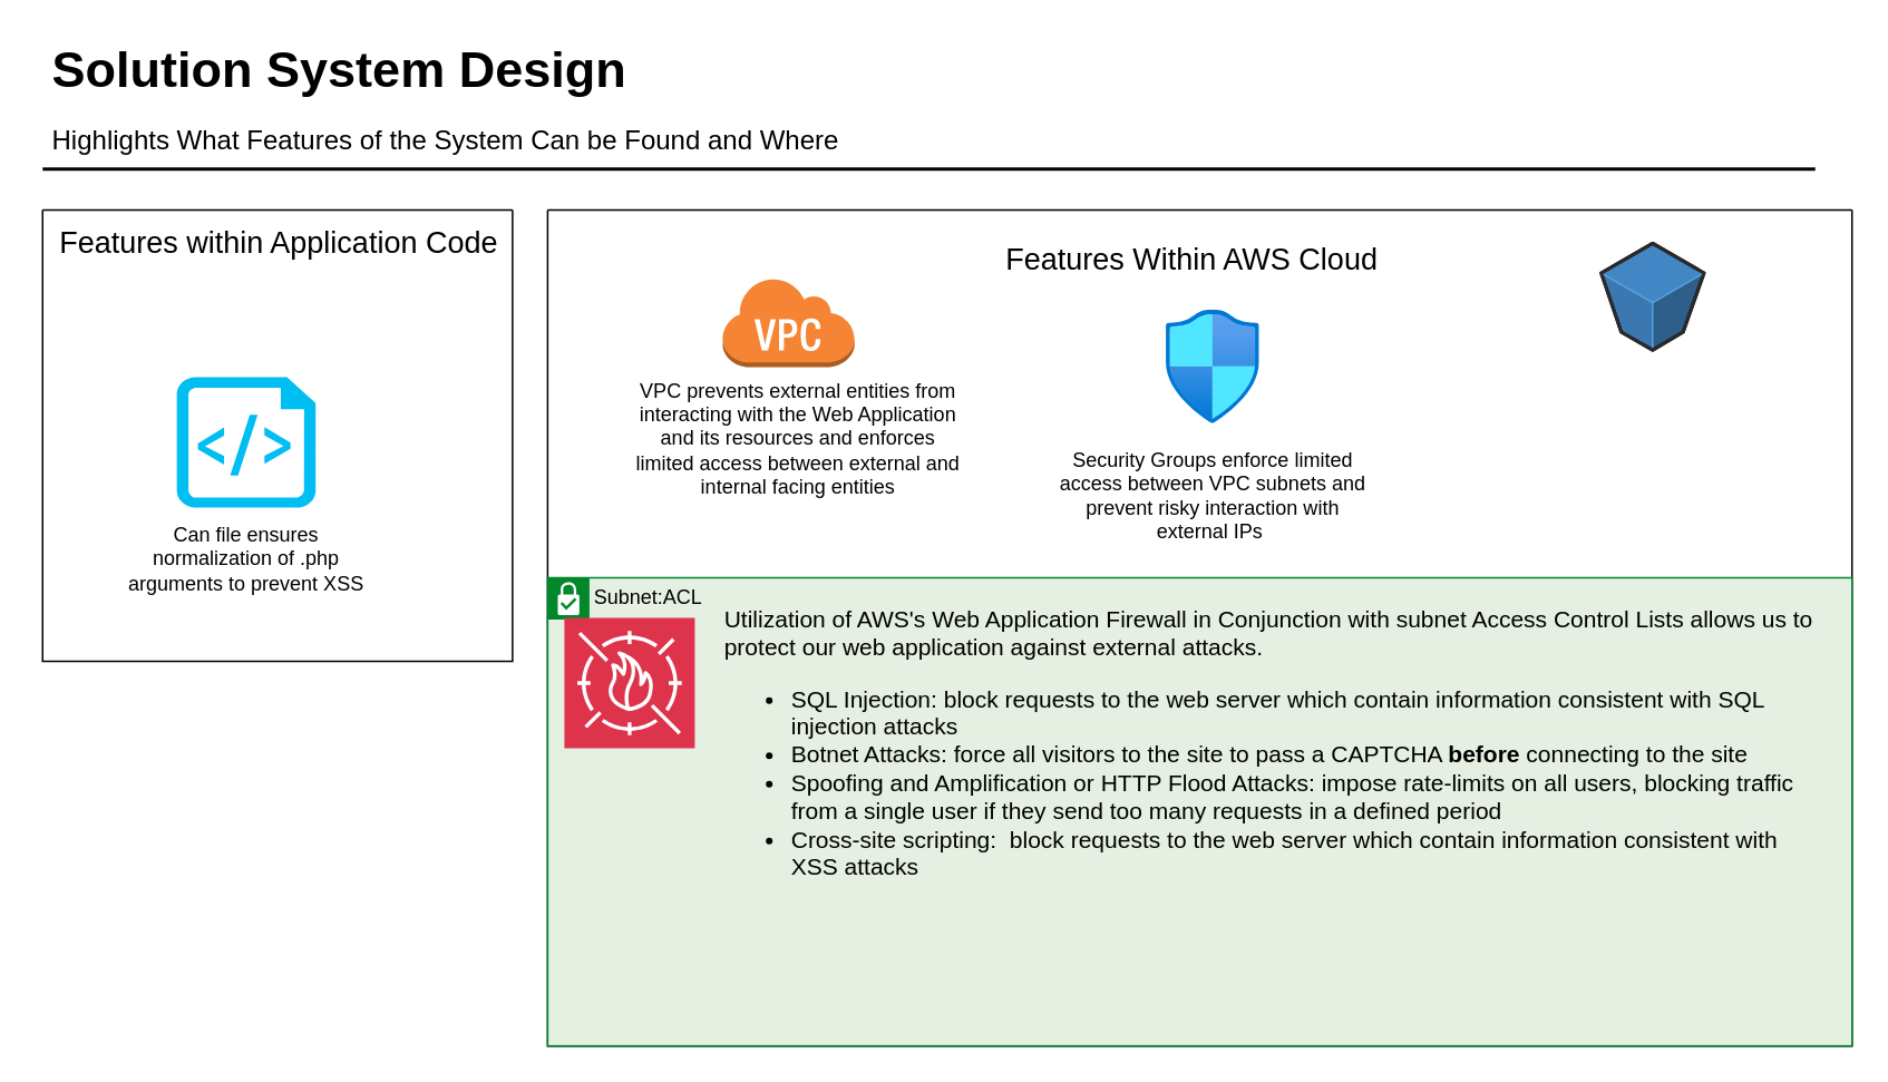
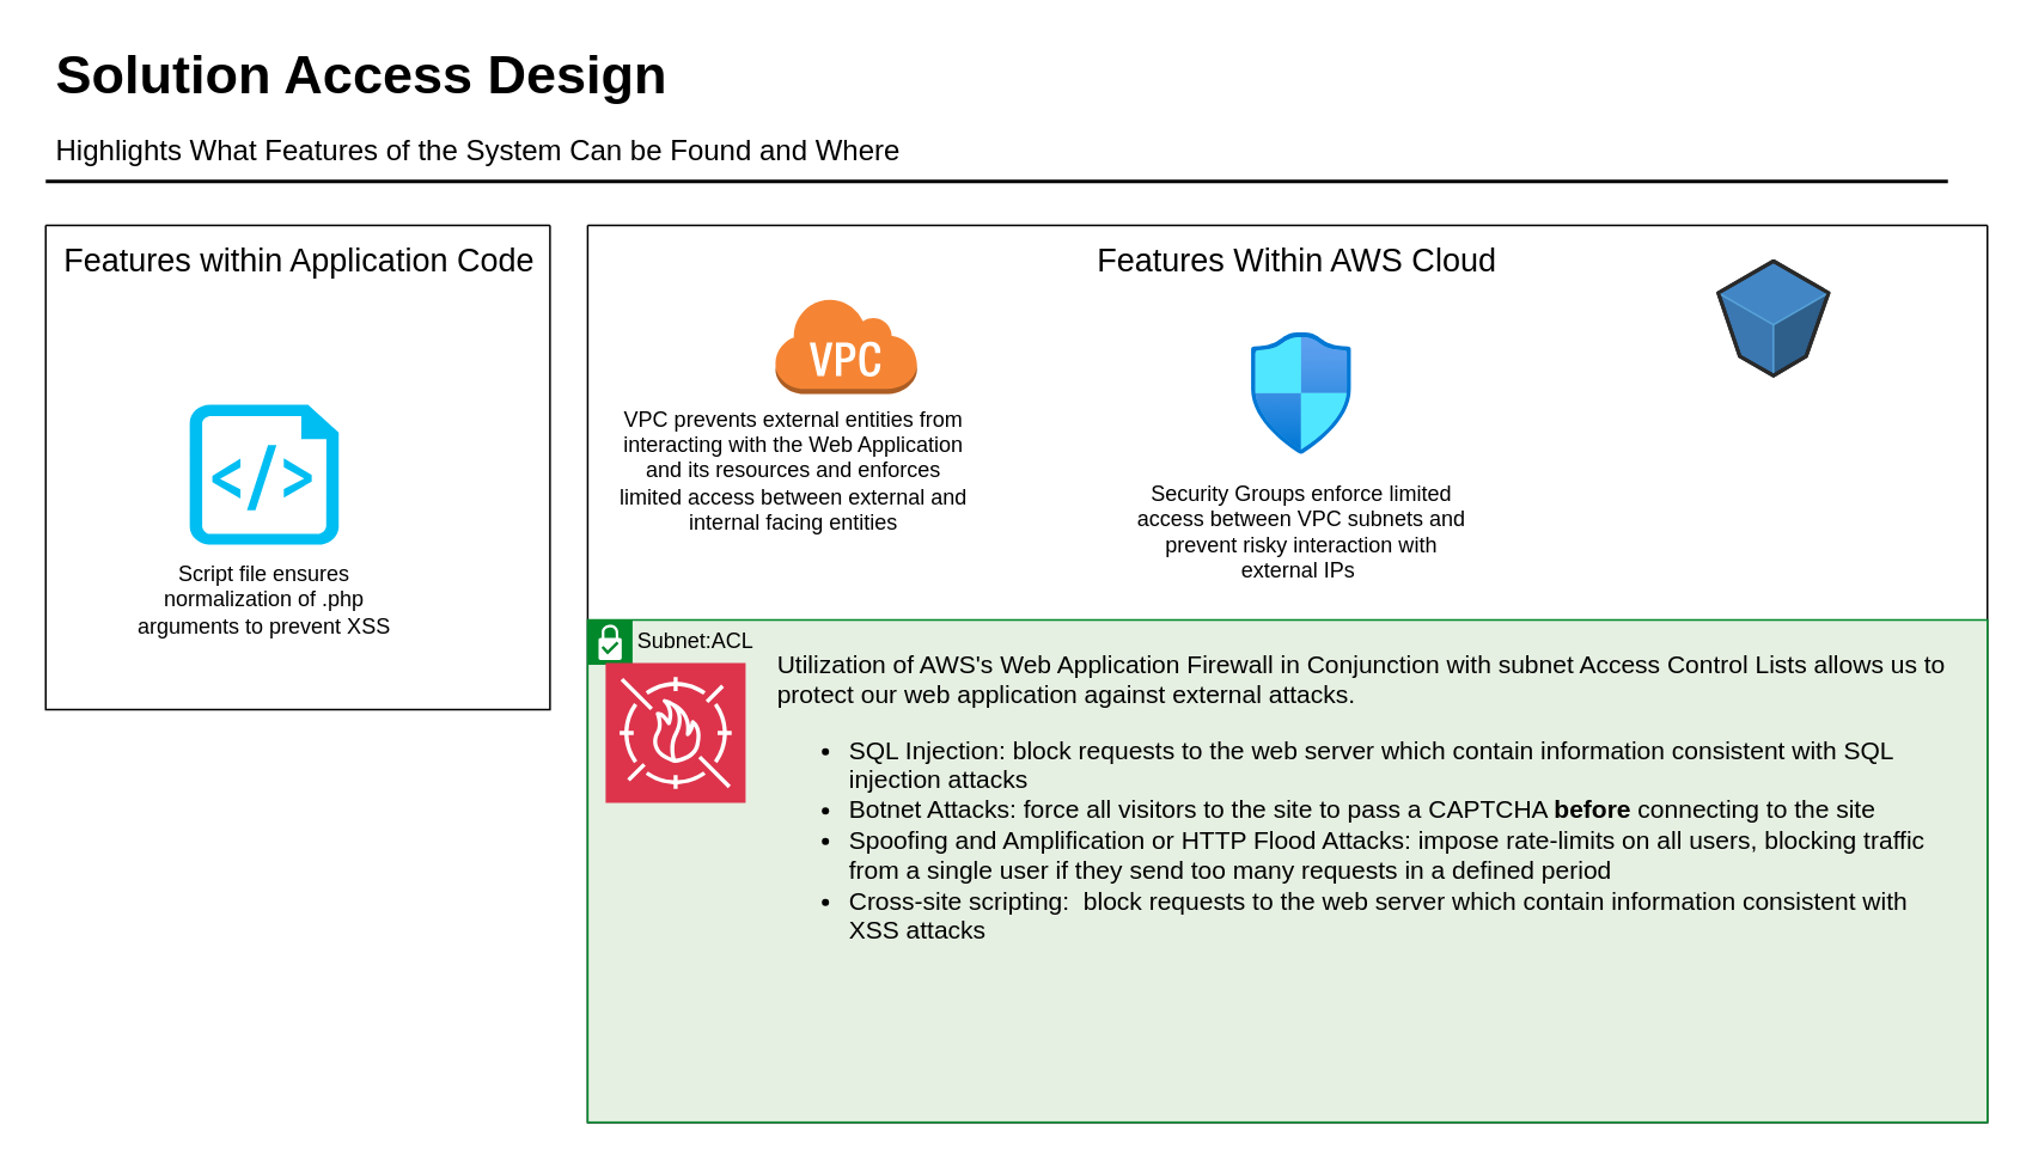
- <mxCell id="2" value="Solution System Design" style="text;html=1;resizable=0;points=[];autosize=1;align=left;verticalAlign=top;spacingTop=-4;fontSize=30;fontStyle=1" parent="1" vertex="1"><mxGeometry x="29" y="20.5" width="340" height="40" as="geometry" /></mxCell>
+ <mxCell id="2" value="Solution Access Design" style="text;html=1;resizable=0;points=[];autosize=1;align=left;verticalAlign=top;spacingTop=-4;fontSize=30;fontStyle=1" parent="1" vertex="1"><mxGeometry x="29" y="20.5" width="340" height="40" as="geometry" /></mxCell>
- <mxCell id="10" value="&lt;font style=&quot;font-size: 18px;&quot;&gt;Features Within AWS Cloud&lt;/font&gt;" style="text;html=1;align=center;verticalAlign=middle;resizable=0;points=[];autosize=1;strokeColor=none;fillColor=none;" vertex="1" parent="9"><mxGeometry x="260" y="10" width="250" height="40" as="geometry" /></mxCell>
+ <mxCell id="10" value="&lt;font style=&quot;font-size: 18px;&quot;&gt;Features Within AWS Cloud&lt;/font&gt;" style="text;html=1;align=center;verticalAlign=middle;resizable=0;points=[];autosize=1;strokeColor=none;fillColor=none;" vertex="1" parent="9"><mxGeometry x="270" width="250" height="40" as="geometry" /></mxCell>
- <mxCell id="17" value="VPC prevents external entities from interacting with the Web Application and its resources and enforces limited access between external and internal facing entities" style="text;html=1;align=center;verticalAlign=middle;whiteSpace=wrap;rounded=0;" vertex="1" parent="9"><mxGeometry x="49.75" y="104" width="200.25" height="66" as="geometry" /></mxCell>
+ <mxCell id="17" value="VPC prevents external entities from interacting with the Web Application and its resources and enforces limited access between external and internal facing entities" style="text;html=1;align=center;verticalAlign=middle;whiteSpace=wrap;rounded=0;" vertex="1" parent="9"><mxGeometry x="14.75" y="104" width="200.25" height="66" as="geometry" /></mxCell>
- <mxCell id="7" value="Can file ensures normalization of .php arguments to prevent XSS" style="text;html=1;align=center;verticalAlign=middle;whiteSpace=wrap;rounded=0;" vertex="1" parent="5"><mxGeometry x="42" y="178" width="159.5" height="62" as="geometry" /></mxCell>
+ <mxCell id="7" value="Script file ensures normalization of .php arguments to prevent XSS" style="text;html=1;align=center;verticalAlign=middle;whiteSpace=wrap;rounded=0;" vertex="1" parent="5"><mxGeometry x="42" y="178" width="159.5" height="62" as="geometry" /></mxCell>
